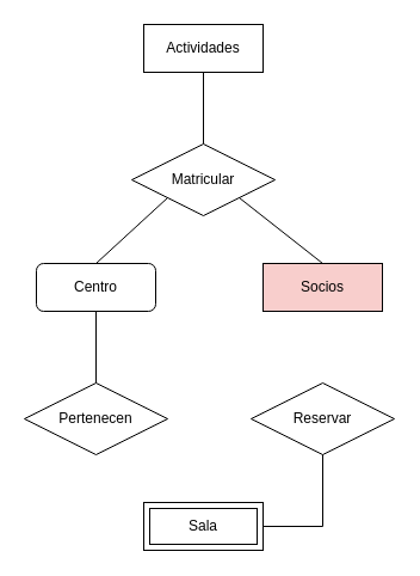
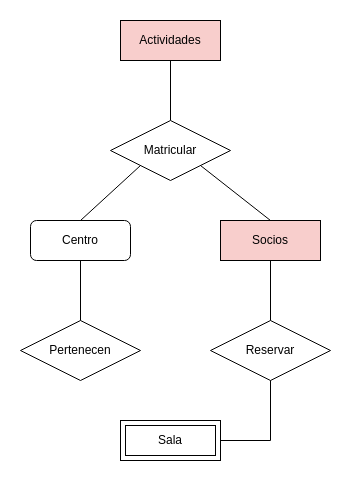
- <mxCell id="2" value="Actividades" style="whiteSpace=wrap;html=1;align=center;" vertex="1" parent="1"><mxGeometry x="120" y="20" width="100" height="40" as="geometry" /></mxCell>
+ <mxCell id="2" value="Actividades" style="whiteSpace=wrap;html=1;align=center;fillColor=#f8cecc;" vertex="1" parent="1"><mxGeometry x="120" y="20" width="100" height="40" as="geometry" /></mxCell>
+ <mxCell id="14" value="" style="endArrow=none;html=1;rounded=0;entryX=0.5;entryY=1;entryDx=0;entryDy=0;exitX=0.5;exitY=0;exitDx=0;exitDy=0;" edge="1" parent="1" source="12" target="6"><mxGeometry relative="1" as="geometry"><mxPoint x="100" y="300" as="sourcePoint" /><mxPoint x="260" y="300" as="targetPoint" /></mxGeometry></mxCell>
